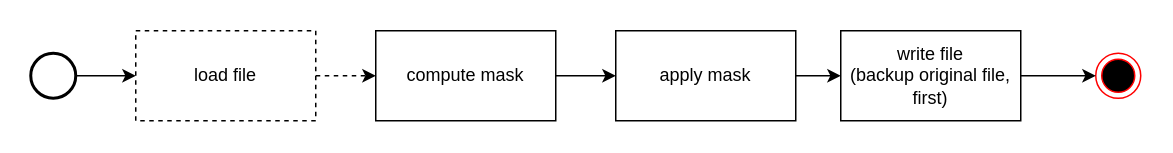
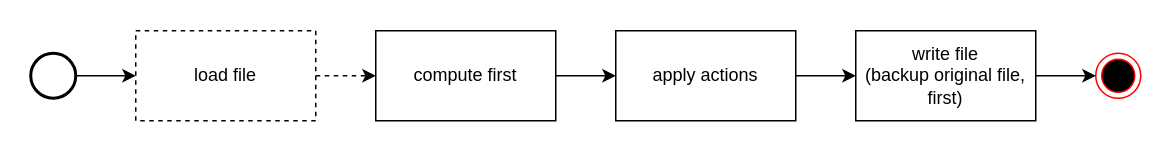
- <mxCell id="3" value="compute mask" style="rounded=0;whiteSpace=wrap;html=1;" vertex="1" parent="1"><mxGeometry x="250" y="20" width="120" height="60" as="geometry" /></mxCell>
+ <mxCell id="3" value="compute first" style="rounded=0;whiteSpace=wrap;html=1;" vertex="1" parent="1"><mxGeometry x="250" y="20" width="120" height="60" as="geometry" /></mxCell>
- <mxCell id="4" value="apply mask" style="rounded=0;whiteSpace=wrap;html=1;" vertex="1" parent="1"><mxGeometry x="410" y="20" width="120" height="60" as="geometry" /></mxCell>
+ <mxCell id="4" value="apply actions" style="rounded=0;whiteSpace=wrap;html=1;" vertex="1" parent="1"><mxGeometry x="410" y="20" width="120" height="60" as="geometry" /></mxCell>
- <mxCell id="5" value="write file&lt;br&gt;(backup original file, first)" style="rounded=0;whiteSpace=wrap;html=1;" vertex="1" parent="1"><mxGeometry x="560" y="20" width="120" height="60" as="geometry" /></mxCell>
+ <mxCell id="5" value="write file&lt;br&gt;(backup original file, first)" style="rounded=0;whiteSpace=wrap;html=1;" vertex="1" parent="1"><mxGeometry x="570" y="20" width="120" height="60" as="geometry" /></mxCell>
